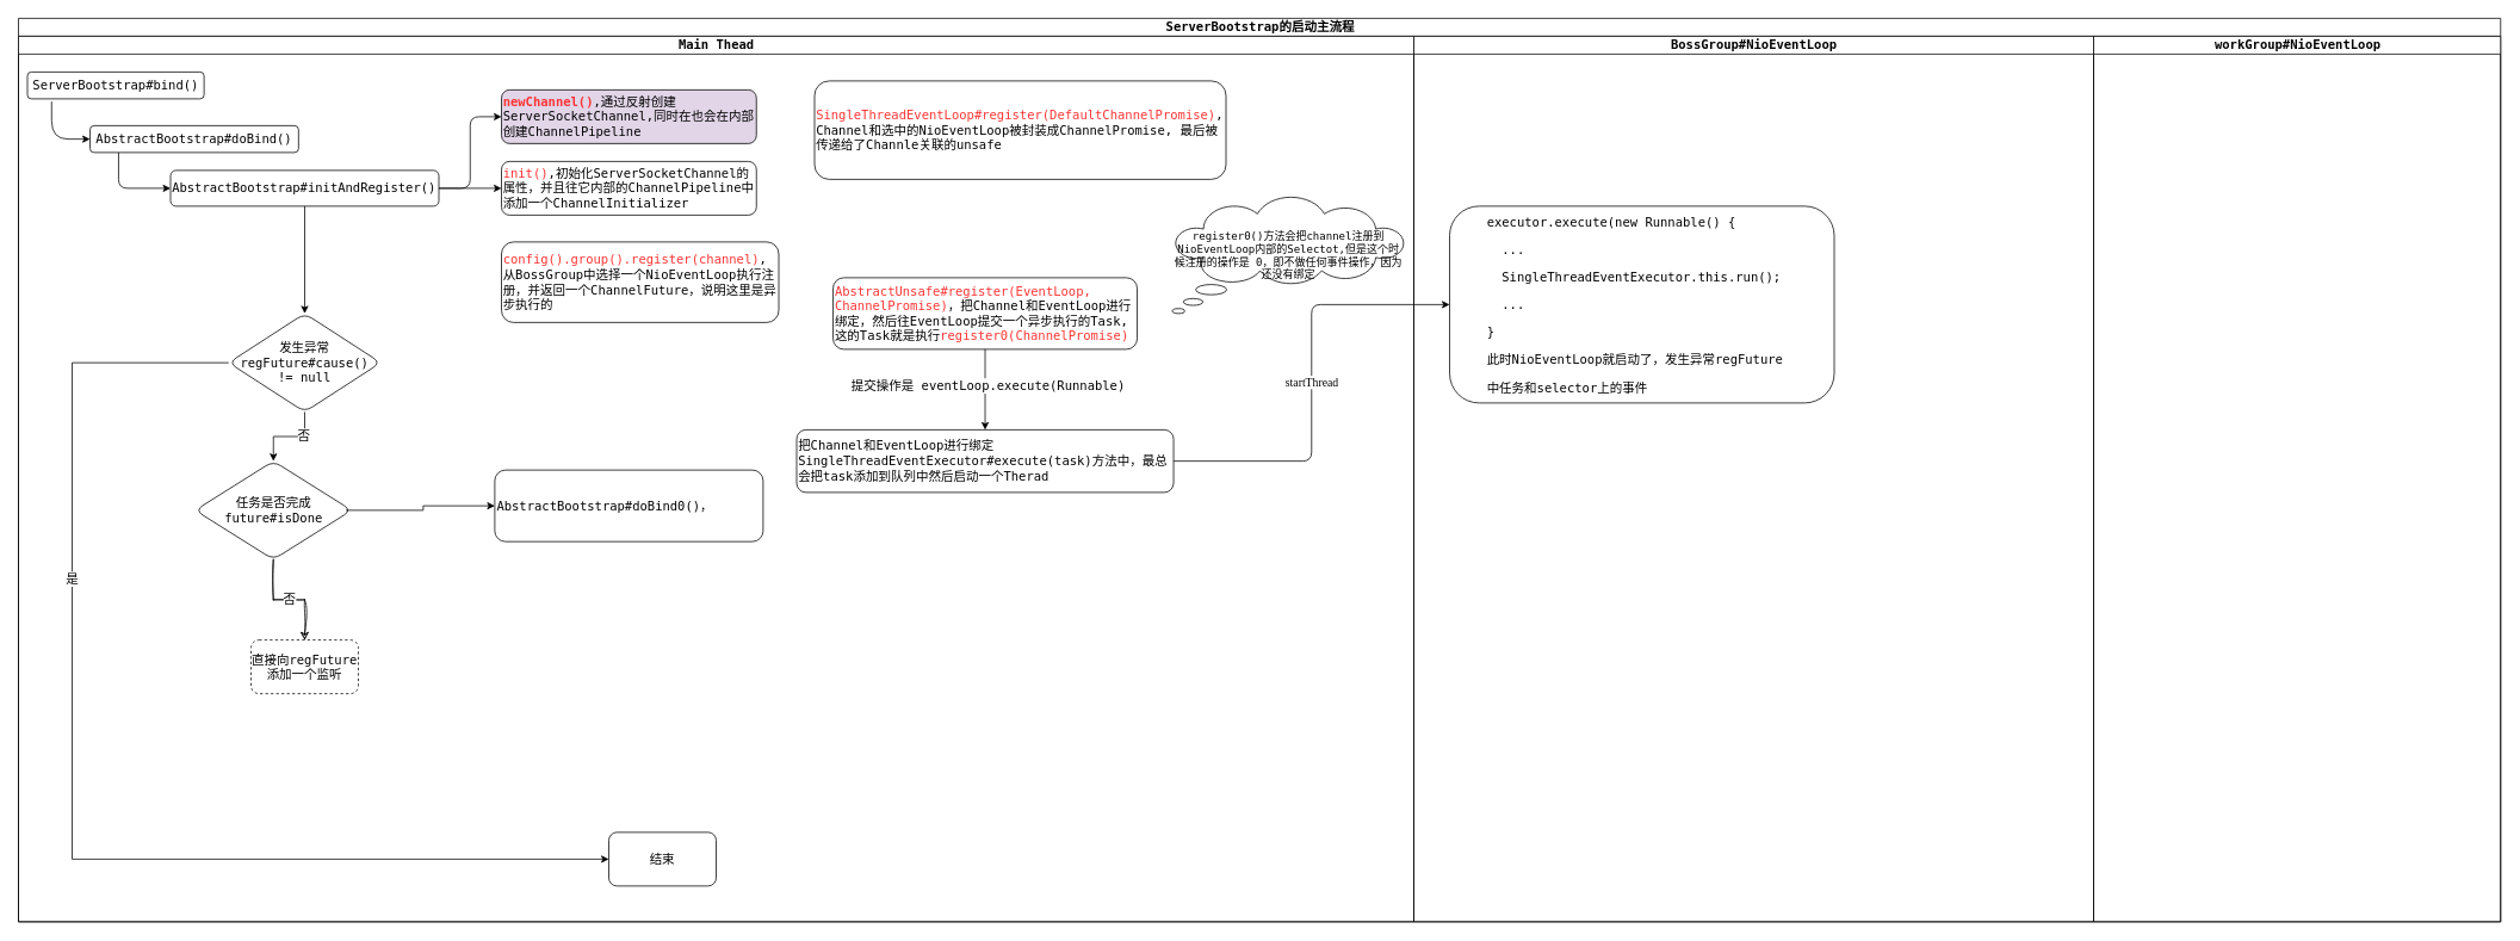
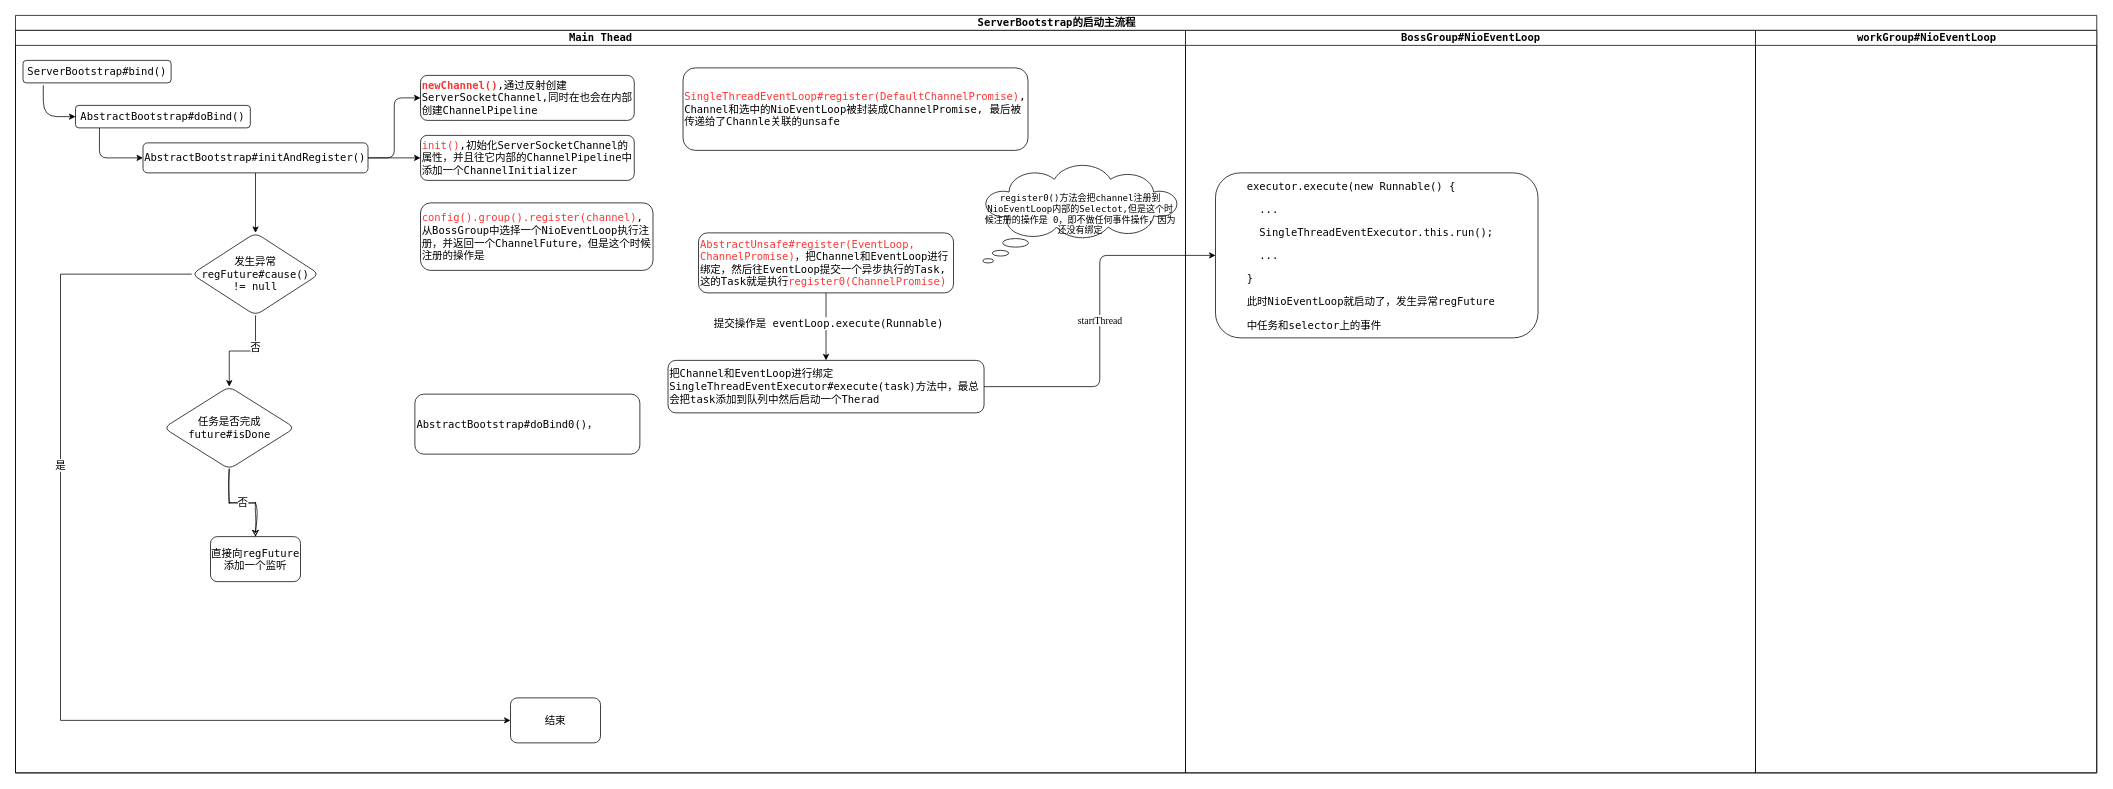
- <mxCell id="11" value="&lt;span style=&quot;background-color: initial;&quot;&gt;&lt;b&gt;&lt;font color=&quot;#ff3333&quot;&gt;newChannel()&lt;/font&gt;&lt;/b&gt;,通过反射创建ServerSocketChannel,同时在也会在内部创建ChannelPipeline&lt;/span&gt;" style="whiteSpace=wrap;html=1;fontSize=14;fontFamily=Monaco, monospace;align=left;rounded=1;shadow=0;labelBackgroundColor=none;strokeWidth=1;fontSource=https%3A%2F%2Ffonts.googleapis.com%2Fcss%3Ffamily%3DMonaco%252C%2Bmonospace;fillColor=#e1d5e7;" parent="3" vertex="1"><mxGeometry x="540" y="60" width="285" height="60" as="geometry" /></mxCell>
+ <mxCell id="11" value="&lt;span style=&quot;background-color: initial;&quot;&gt;&lt;b&gt;&lt;font color=&quot;#ff3333&quot;&gt;newChannel()&lt;/font&gt;&lt;/b&gt;,通过反射创建ServerSocketChannel,同时在也会在内部创建ChannelPipeline&lt;/span&gt;" style="whiteSpace=wrap;html=1;fontSize=14;fontFamily=Monaco, monospace;align=left;rounded=1;shadow=0;labelBackgroundColor=none;strokeWidth=1;fontSource=https%3A%2F%2Ffonts.googleapis.com%2Fcss%3Ffamily%3DMonaco%252C%2Bmonospace;" parent="3" vertex="1"><mxGeometry x="540" y="60" width="285" height="60" as="geometry" /></mxCell>
- <mxCell id="14" value="&lt;span style=&quot;background-color: initial;&quot;&gt;&lt;font color=&quot;#ff3333&quot;&gt;config().group().register(channel)&lt;/font&gt;,从BossGroup中选择一个NioEventLoop执行注册，并返回一个ChannelFuture，说明这里是异步执行的&lt;/span&gt;" style="whiteSpace=wrap;html=1;fontSize=14;fontFamily=Monaco, monospace;align=left;rounded=1;shadow=0;labelBackgroundColor=none;strokeWidth=1;fontSource=https%3A%2F%2Ffonts.googleapis.com%2Fcss%3Ffamily%3DMonaco%252C%2Bmonospace;" parent="3" vertex="1"><mxGeometry x="540" y="230" width="310" height="90" as="geometry" /></mxCell>
+ <mxCell id="14" value="&lt;span style=&quot;background-color: initial;&quot;&gt;&lt;font color=&quot;#ff3333&quot;&gt;config().group().register(channel)&lt;/font&gt;,从BossGroup中选择一个NioEventLoop执行注册，并返回一个ChannelFuture，但是这个时候注册的操作是&lt;/span&gt;" style="whiteSpace=wrap;html=1;fontSize=14;fontFamily=Monaco, monospace;align=left;rounded=1;shadow=0;labelBackgroundColor=none;strokeWidth=1;fontSource=https%3A%2F%2Ffonts.googleapis.com%2Fcss%3Ffamily%3DMonaco%252C%2Bmonospace;" parent="3" vertex="1"><mxGeometry x="540" y="230" width="310" height="90" as="geometry" /></mxCell>
- <mxCell id="26" value="发生异常regFuture#cause() != null" style="rhombus;whiteSpace=wrap;html=1;fontSize=14;fontFamily=Monaco, monospace;align=center;rounded=1;shadow=0;labelBackgroundColor=none;strokeWidth=1;fontSource=https%3A%2F%2Ffonts.googleapis.com%2Fcss%3Ffamily%3DMonaco%252C%2Bmonospace;" parent="3" vertex="1"><mxGeometry x="235" y="310" width="170" height="110" as="geometry" /></mxCell>
+ <mxCell id="26" value="发生异常regFuture#cause() != null" style="rhombus;whiteSpace=wrap;html=1;fontSize=14;fontFamily=Monaco, monospace;align=center;rounded=1;shadow=0;labelBackgroundColor=none;strokeWidth=1;fontSource=https%3A%2F%2Ffonts.googleapis.com%2Fcss%3Ffamily%3DMonaco%252C%2Bmonospace;" parent="3" vertex="1"><mxGeometry x="235" y="270" width="170" height="110" as="geometry" /></mxCell>
- <mxCell id="31" style="edgeStyle=orthogonalEdgeStyle;rounded=0;hachureGap=4;orthogonalLoop=1;jettySize=auto;html=1;entryX=0;entryY=0.5;entryDx=0;entryDy=0;fontFamily=Architects Daughter;fontSource=https%3A%2F%2Ffonts.googleapis.com%2Fcss%3Ffamily%3DArchitects%2BDaughter;exitX=0.963;exitY=0.5;exitDx=0;exitDy=0;exitPerimeter=0;" parent="3" source="29" target="15" edge="1"><mxGeometry relative="1" as="geometry" /></mxCell>
- <mxCell id="30" value="直接向regFuture添加一个监听" style="whiteSpace=wrap;html=1;fontSize=14;fontFamily=Monaco, monospace;rounded=1;shadow=0;labelBackgroundColor=none;strokeWidth=1;fontSource=https%3A%2F%2Ffonts.googleapis.com%2Fcss%3Ffamily%3DMonaco%252C%2Bmonospace;dashed=1;" parent="3" vertex="1"><mxGeometry x="260" y="675" width="120" height="60" as="geometry" /></mxCell>
+ <mxCell id="30" value="直接向regFuture添加一个监听" style="whiteSpace=wrap;html=1;fontSize=14;fontFamily=Monaco, monospace;rounded=1;shadow=0;labelBackgroundColor=none;strokeWidth=1;fontSource=https%3A%2F%2Ffonts.googleapis.com%2Fcss%3Ffamily%3DMonaco%252C%2Bmonospace;" parent="3" vertex="1"><mxGeometry x="260" y="675" width="120" height="60" as="geometry" /></mxCell>
